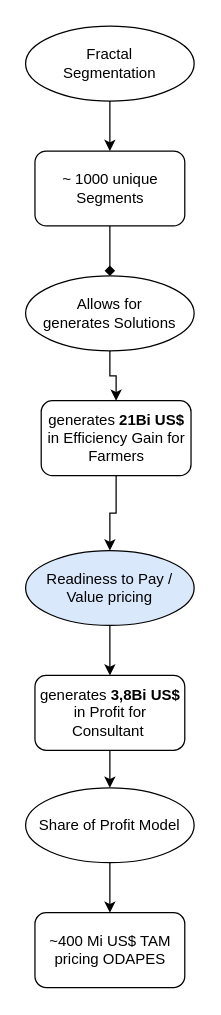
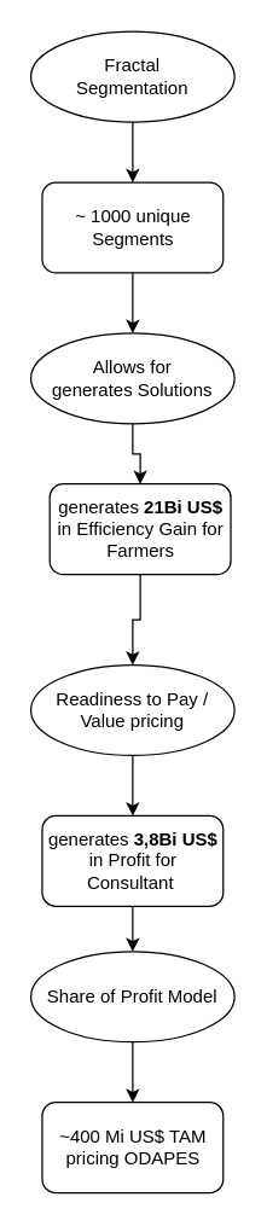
- <mxCell id="2" style="edgeStyle=orthogonalEdgeStyle;rounded=0;orthogonalLoop=1;jettySize=auto;html=1;exitX=0.5;exitY=1;exitDx=0;exitDy=0;endArrow=diamond;" edge="1" parent="1" source="3" target="7"><mxGeometry relative="1" as="geometry" /></mxCell>
+ <mxCell id="2" style="edgeStyle=orthogonalEdgeStyle;rounded=0;orthogonalLoop=1;jettySize=auto;html=1;exitX=0.5;exitY=1;exitDx=0;exitDy=0;" edge="1" parent="1" source="3" target="7"><mxGeometry relative="1" as="geometry" /></mxCell>
- <mxCell id="9" value="Readiness to Pay / Value pricing" style="ellipse;whiteSpace=wrap;html=1;fillColor=#dae8fc;" vertex="1" parent="1"><mxGeometry x="20" y="440" width="135" height="60" as="geometry" /></mxCell>
+ <mxCell id="9" value="Readiness to Pay / Value pricing" style="ellipse;whiteSpace=wrap;html=1;" vertex="1" parent="1"><mxGeometry x="20" y="440" width="135" height="60" as="geometry" /></mxCell>
